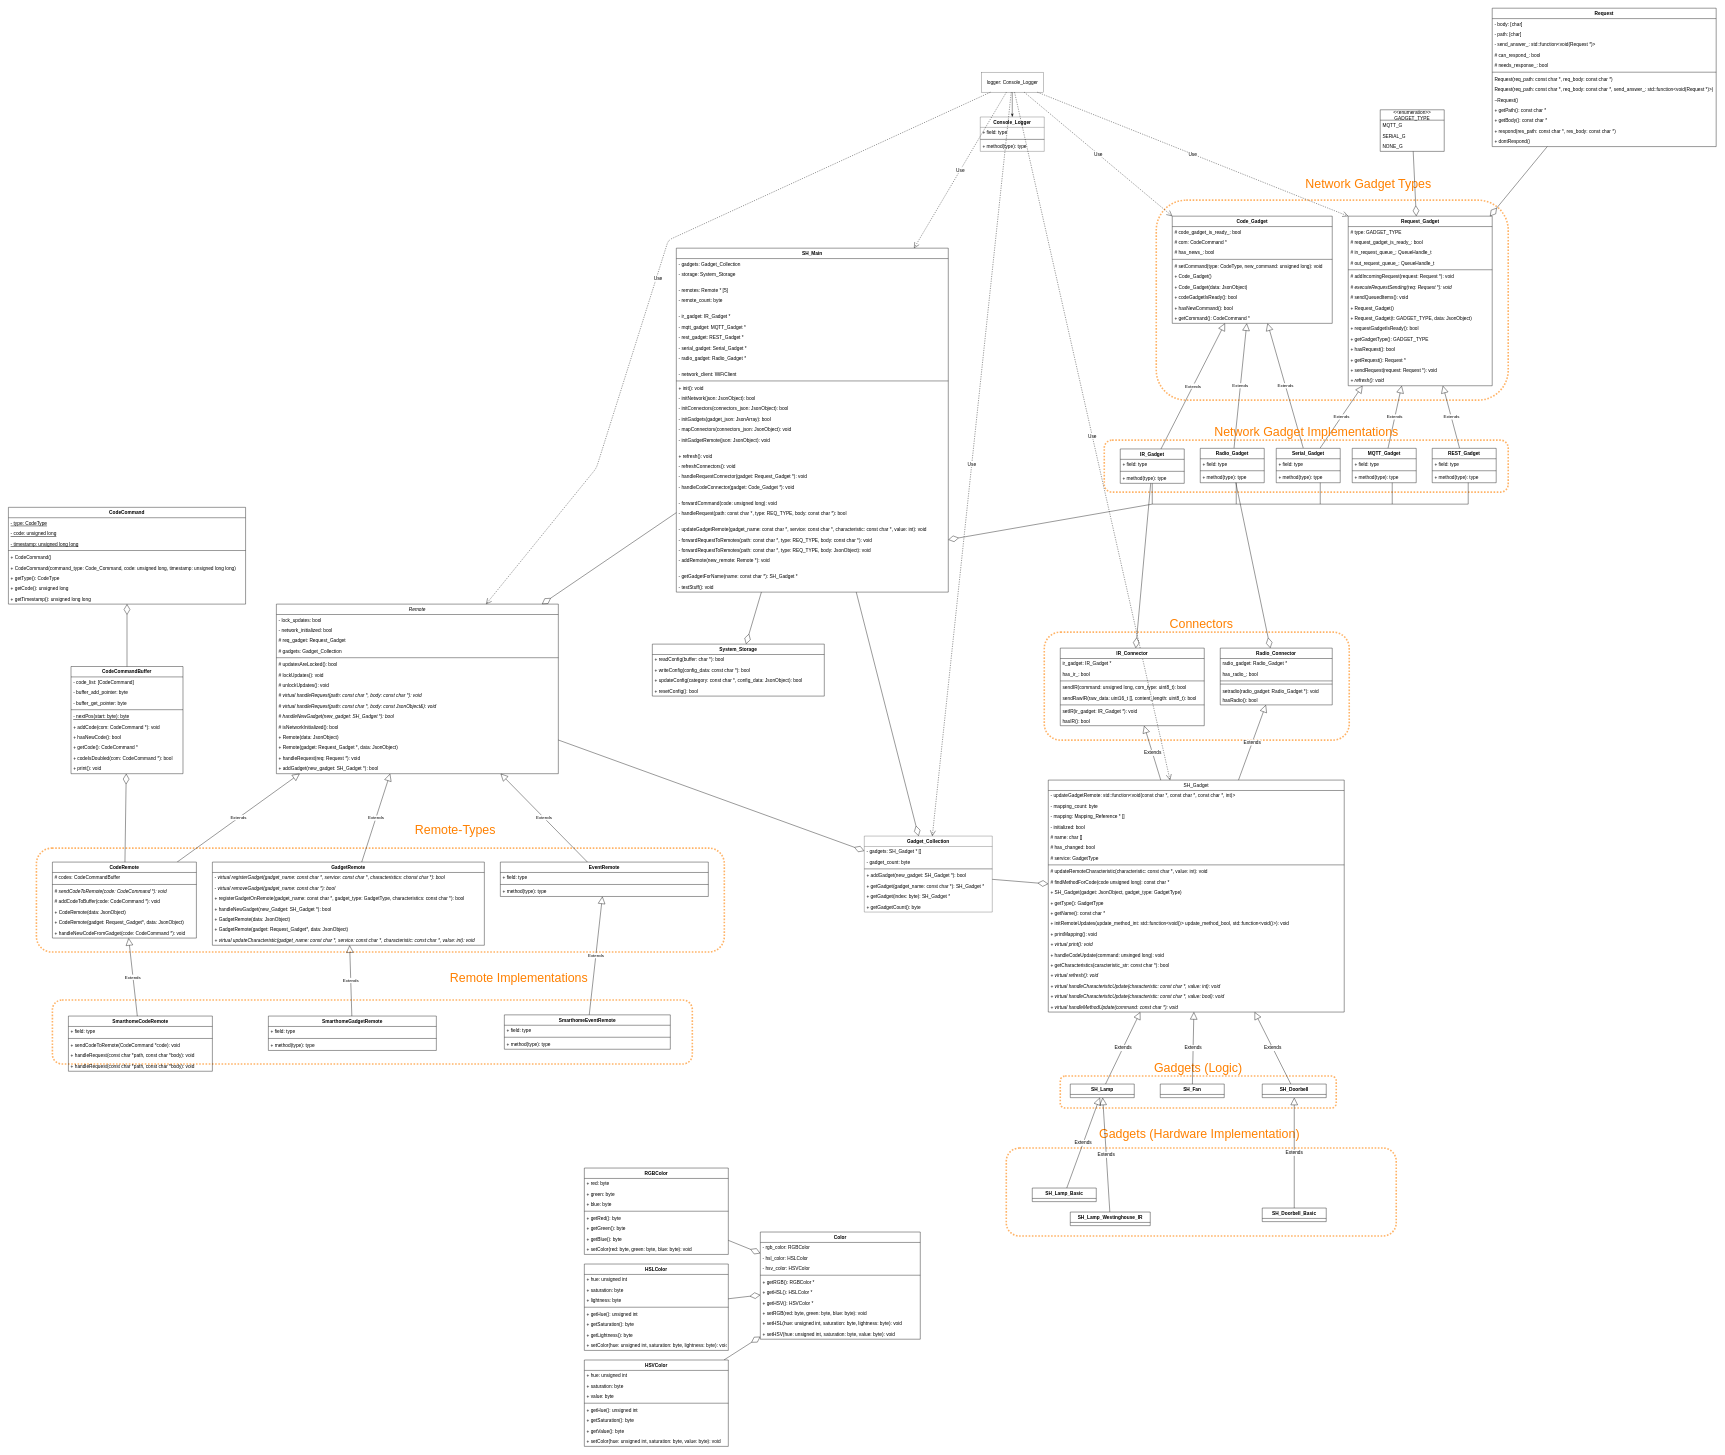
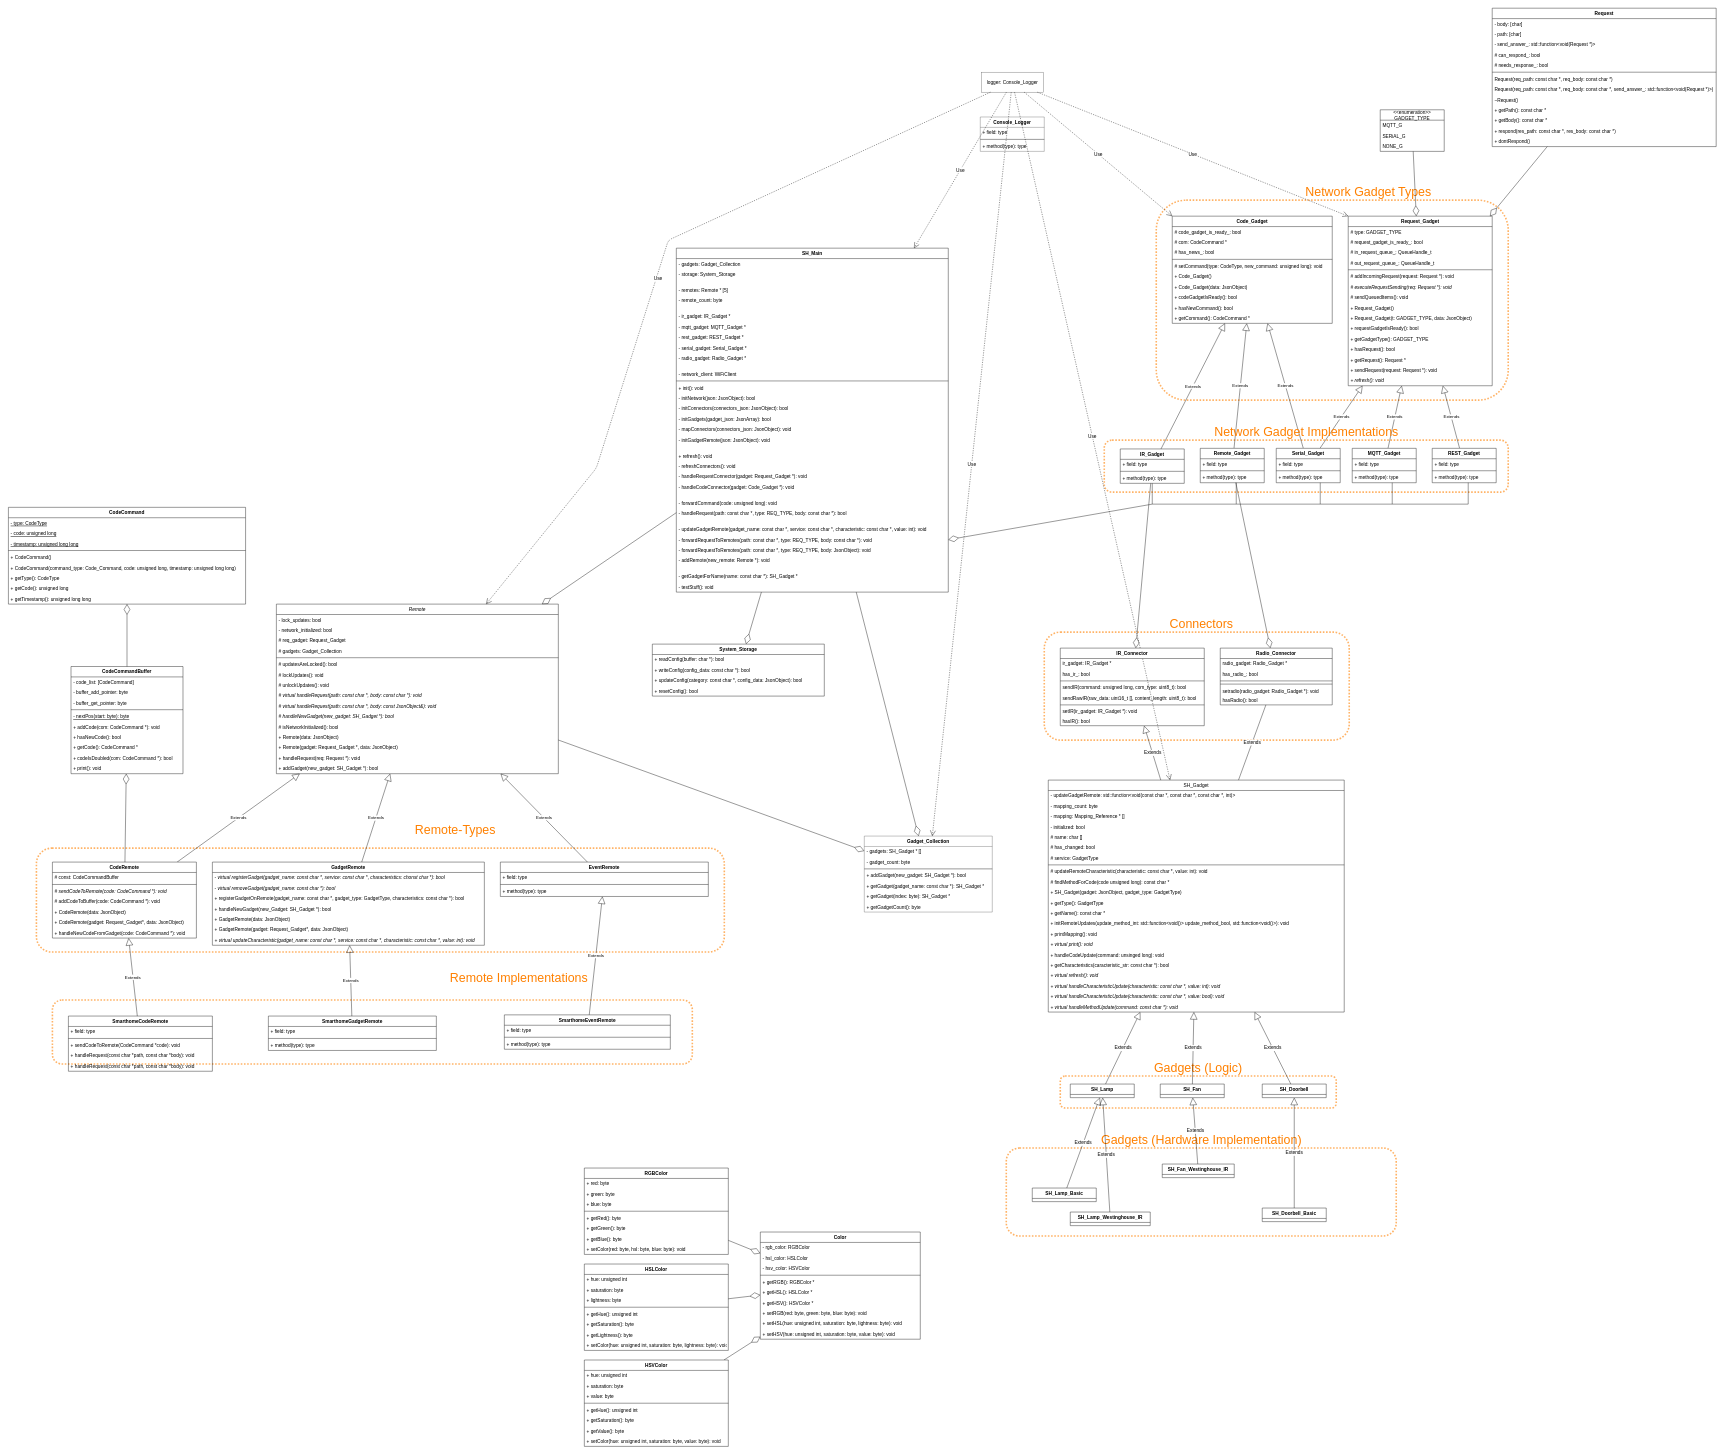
- <mxCell id="104" style="edgeStyle=orthogonalEdgeStyle;rounded=0;comic=0;jumpStyle=none;orthogonalLoop=1;jettySize=auto;html=1;endArrow=classicThin;endFill=1;fontSize=12;fontColor=#000000;" parent="1" source="105" target="100" edge="1"><mxGeometry relative="1" as="geometry" /></mxCell>
- <mxCell id="121" value="Network Gadget Types" style="text;html=1;strokeColor=none;fillColor=none;align=center;verticalAlign=middle;whiteSpace=wrap;rounded=0;shadow=0;glass=0;dashed=1;dashPattern=1 1;comic=0;opacity=60;fontSize=31;fontColor=#FF8000;" parent="1" vertex="1"><mxGeometry x="3230" y="440" width="381.25" height="40" as="geometry" /></mxCell>
+ <mxCell id="121" value="Network Gadget Types" style="text;html=1;strokeColor=none;fillColor=none;align=center;verticalAlign=middle;whiteSpace=wrap;rounded=0;shadow=0;glass=0;dashed=1;dashPattern=1 1;comic=0;opacity=60;fontSize=31;fontColor=#FF8000;" parent="1" vertex="1"><mxGeometry x="3230" y="460" width="381.25" height="40" as="geometry" /></mxCell>
- <mxCell id="315" value="Radio_Gadget" style="swimlane;fontStyle=1;align=center;verticalAlign=top;childLayout=stackLayout;horizontal=1;startSize=26;horizontalStack=0;resizeParent=1;resizeParentMax=0;resizeLast=0;collapsible=1;marginBottom=0;" parent="1" vertex="1"><mxGeometry x="3000" y="1120.5" width="160" height="86" as="geometry" /></mxCell>
+ <mxCell id="315" value="Remote_Gadget" style="swimlane;fontStyle=1;align=center;verticalAlign=top;childLayout=stackLayout;horizontal=1;startSize=26;horizontalStack=0;resizeParent=1;resizeParentMax=0;resizeLast=0;collapsible=1;marginBottom=0;" parent="1" vertex="1"><mxGeometry x="3000" y="1120.5" width="160" height="86" as="geometry" /></mxCell>
- <mxCell id="92" value="Extends" style="endArrow=block;endSize=16;endFill=0;html=1;fontSize=12;fontColor=#000000;" parent="1" source="9" target="288" edge="1"><mxGeometry width="160" relative="1" as="geometry"><mxPoint x="3012.293" y="1950" as="sourcePoint" /><mxPoint x="2967.703" y="1814" as="targetPoint" /></mxGeometry></mxCell>
+ <mxCell id="92" value="Extends" style="endArrow=none;endSize=16;endFill=0;html=1;fontSize=12;fontColor=#000000;" parent="1" source="9" target="288" edge="1"><mxGeometry width="160" relative="1" as="geometry"><mxPoint x="3012.293" y="1950" as="sourcePoint" /><mxPoint x="2967.703" y="1814" as="targetPoint" /></mxGeometry></mxCell>
- <mxCell id="154" value="# codes: CodeCommandBuffer" style="text;strokeColor=none;fillColor=none;align=left;verticalAlign=top;spacingLeft=4;spacingRight=4;overflow=hidden;rotatable=0;points=[[0,0.5],[1,0.5]];portConstraint=eastwest;" parent="153" vertex="1"><mxGeometry y="26" width="360" height="26" as="geometry" /></mxCell>
+ <mxCell id="154" value="# const: CodeCommandBuffer" style="text;strokeColor=none;fillColor=none;align=left;verticalAlign=top;spacingLeft=4;spacingRight=4;overflow=hidden;rotatable=0;points=[[0,0.5],[1,0.5]];portConstraint=eastwest;" parent="153" vertex="1"><mxGeometry y="26" width="360" height="26" as="geometry" /></mxCell>
- <mxCell id="87" value="" style="endArrow=diamondThin;endFill=0;endSize=24;html=1;fontSize=12;fontColor=#000000;jumpStyle=none;comic=0;" parent="1" source="79" target="9" edge="1"><mxGeometry width="160" relative="1" as="geometry"><mxPoint x="2390" y="2136.29" as="sourcePoint" /><mxPoint x="2550" y="2136.29" as="targetPoint" /></mxGeometry></mxCell>
- <mxCell id="77" value="Gadgets (Hardware Implementation)" style="text;html=1;strokeColor=none;fillColor=none;align=center;verticalAlign=middle;whiteSpace=wrap;rounded=0;shadow=0;glass=0;dashed=1;dashPattern=1 1;comic=0;opacity=60;fontSize=31;fontColor=#FF8000;" parent="1" vertex="1"><mxGeometry x="2627.5" y="2815" width="740" height="40" as="geometry" /></mxCell>
+ <mxCell id="77" value="Gadgets (Hardware Implementation)" style="text;html=1;strokeColor=none;fillColor=none;align=center;verticalAlign=middle;whiteSpace=wrap;rounded=0;shadow=0;glass=0;dashed=1;dashPattern=1 1;comic=0;opacity=60;fontSize=31;fontColor=#FF8000;" parent="1" vertex="1"><mxGeometry x="2632.5" y="2830" width="740" height="40" as="geometry" /></mxCell>
+ <mxCell id="94" value="Extends" style="endArrow=block;endSize=16;endFill=0;html=1;fontSize=12;fontColor=#000000;" parent="1" source="73" target="70" edge="1"><mxGeometry width="160" relative="1" as="geometry"><mxPoint x="3245" y="3030" as="sourcePoint" /><mxPoint x="3245" y="2754" as="targetPoint" /></mxGeometry></mxCell>
+ <mxCell id="73" value="SH_Fan_Westinghouse_IR" style="swimlane;fontStyle=1;align=center;verticalAlign=top;childLayout=stackLayout;horizontal=1;startSize=26;horizontalStack=0;resizeParent=1;resizeParentMax=0;resizeLast=0;collapsible=1;marginBottom=0;" parent="1" vertex="1"><mxGeometry x="2905" y="2910" width="180" height="34" as="geometry" /></mxCell>
- <mxCell id="220" value="+ setColor(red: byte, green: byte, blue: byte): void" style="text;strokeColor=none;fillColor=none;align=left;verticalAlign=top;spacingLeft=4;spacingRight=4;overflow=hidden;rotatable=0;points=[[0,0.5],[1,0.5]];portConstraint=eastwest;" parent="212" vertex="1"><mxGeometry y="190" width="360" height="26" as="geometry" /></mxCell>
+ <mxCell id="220" value="+ setColor(red: byte, hsl: byte, blue: byte): void" style="text;strokeColor=none;fillColor=none;align=left;verticalAlign=top;spacingLeft=4;spacingRight=4;overflow=hidden;rotatable=0;points=[[0,0.5],[1,0.5]];portConstraint=eastwest;" parent="212" vertex="1"><mxGeometry y="190" width="360" height="26" as="geometry" /></mxCell>
